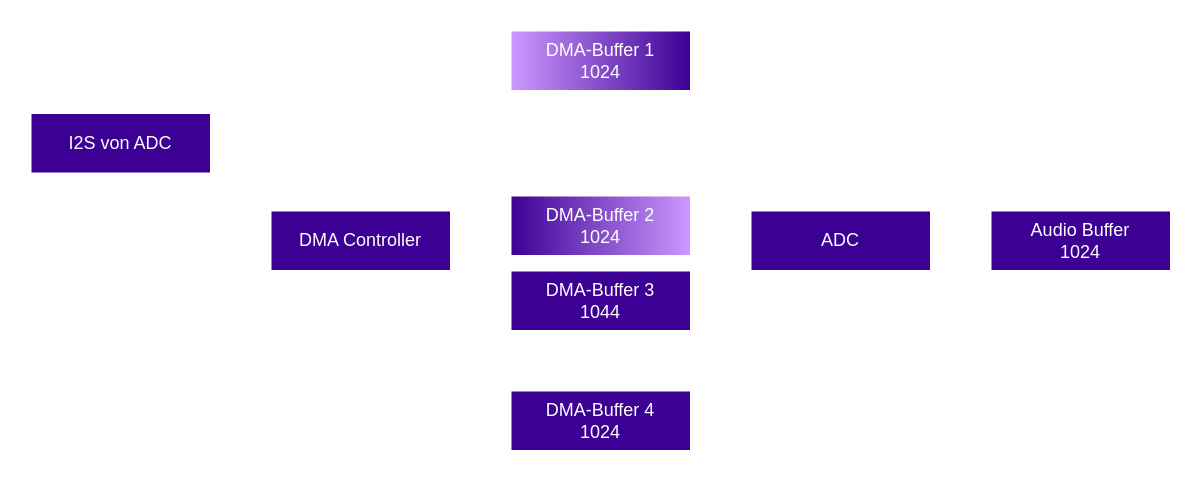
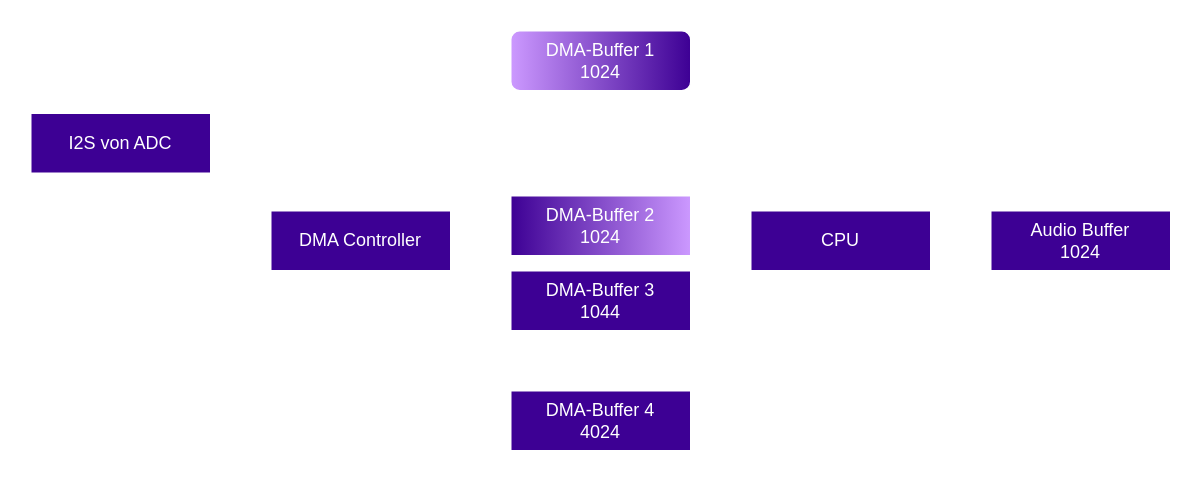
- <mxCell id="4" value="DMA-Buffer 1&lt;br&gt;1024" style="rounded=0;whiteSpace=wrap;html=1;fillColor=#3D0094;gradientColor=#CC99FF;gradientDirection=west;strokeColor=#FFFFFF;fontColor=#FFFFFF;" parent="1" vertex="1"><mxGeometry x="340" y="20" width="120" height="40" as="geometry" /></mxCell>
+ <mxCell id="4" value="DMA-Buffer 1&lt;br&gt;1024" style="whiteSpace=wrap;html=1;fillColor=#3D0094;gradientColor=#CC99FF;gradientDirection=west;strokeColor=#FFFFFF;fontColor=#FFFFFF;rounded=1;" parent="1" vertex="1"><mxGeometry x="340" y="20" width="120" height="40" as="geometry" /></mxCell>
- <mxCell id="8" value="ADC" style="rounded=0;whiteSpace=wrap;html=1;fillColor=#3D0094;strokeColor=#FFFFFF;fontColor=#FFFFFF;" parent="1" vertex="1"><mxGeometry x="500" y="140" width="120" height="40" as="geometry" /></mxCell>
+ <mxCell id="8" value="CPU" style="rounded=0;whiteSpace=wrap;html=1;fillColor=#3D0094;strokeColor=#FFFFFF;fontColor=#FFFFFF;" parent="1" vertex="1"><mxGeometry x="500" y="140" width="120" height="40" as="geometry" /></mxCell>
- <mxCell id="13" value="DMA-Buffer 4&lt;br&gt;1024" style="rounded=0;whiteSpace=wrap;html=1;fillColor=#3D0094;gradientColor=none;gradientDirection=east;strokeColor=#FFFFFF;fontColor=#FFFFFF;" parent="1" vertex="1"><mxGeometry x="340" y="260" width="120" height="40" as="geometry" /></mxCell>
+ <mxCell id="13" value="DMA-Buffer 4&lt;br&gt;4024" style="rounded=0;whiteSpace=wrap;html=1;fillColor=#3D0094;gradientColor=none;gradientDirection=east;strokeColor=#FFFFFF;fontColor=#FFFFFF;" parent="1" vertex="1"><mxGeometry x="340" y="260" width="120" height="40" as="geometry" /></mxCell>
